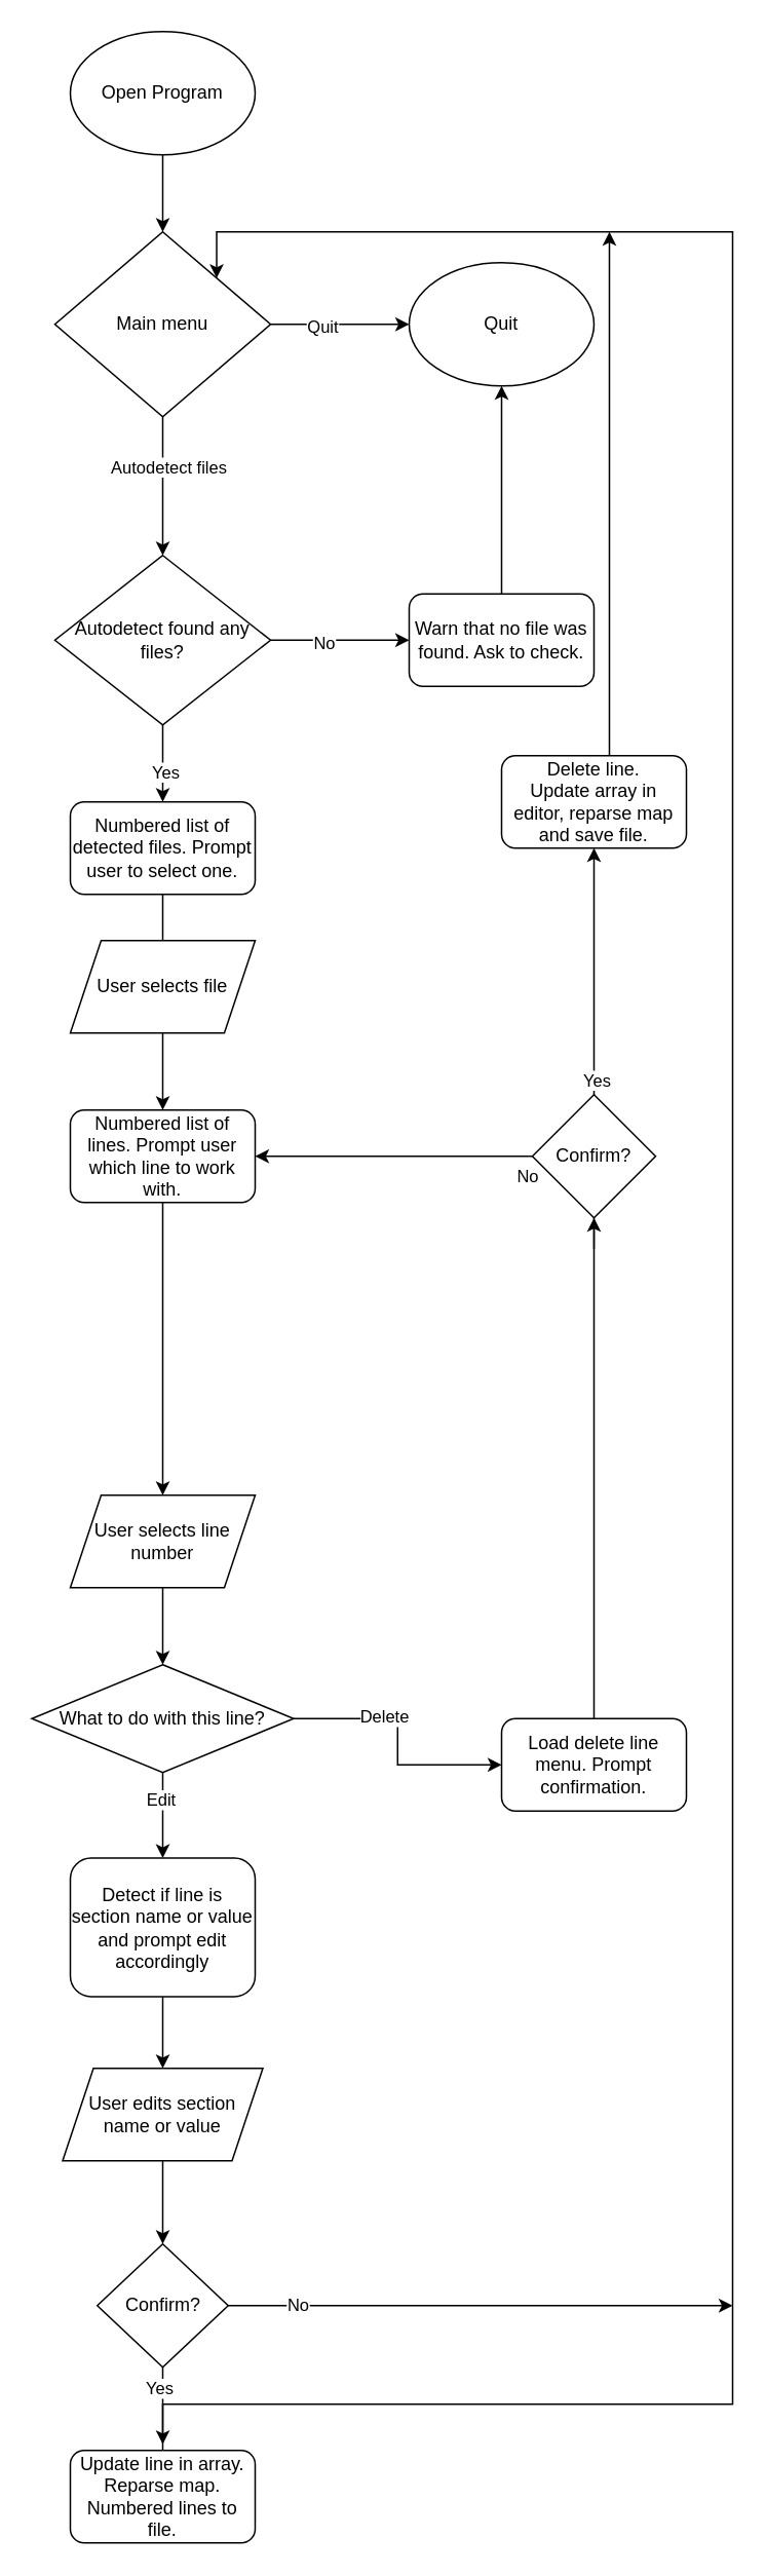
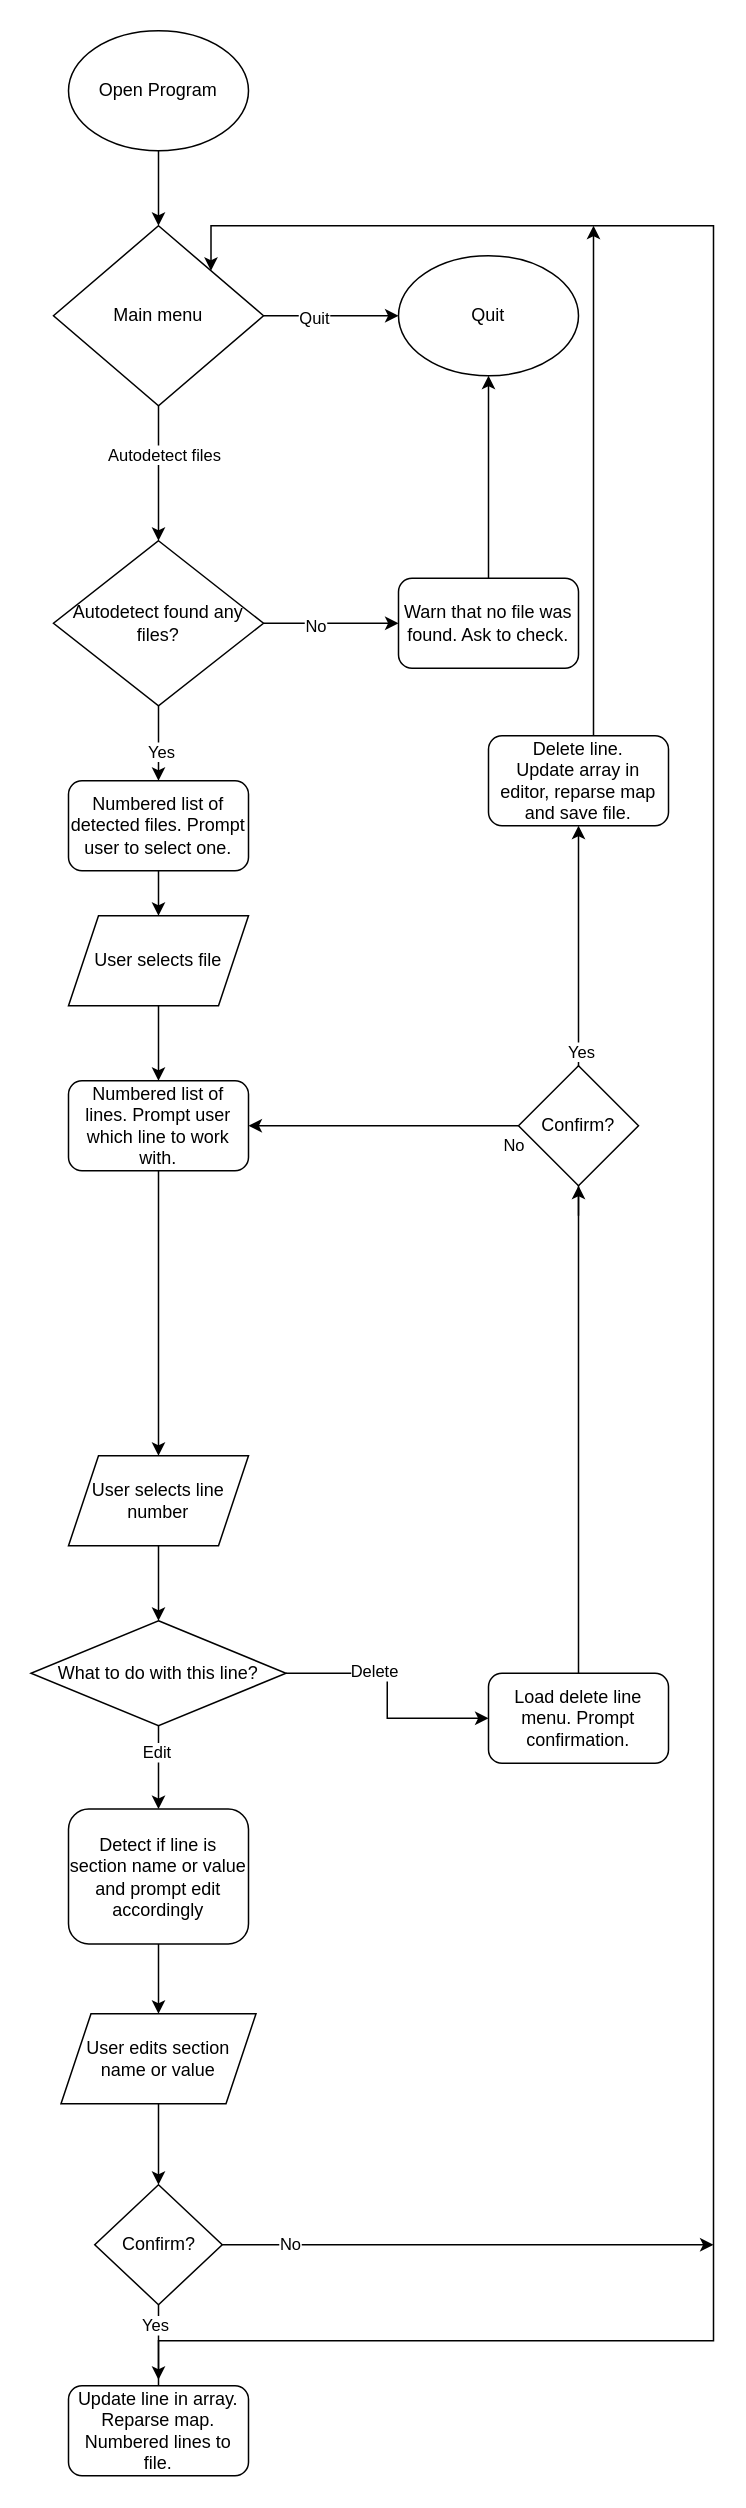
- <mxCell id="17" style="edgeStyle=orthogonalEdgeStyle;rounded=0;orthogonalLoop=1;jettySize=auto;html=1;endArrow=none;" parent="1" source="18" target="20" edge="1"><mxGeometry relative="1" as="geometry" /></mxCell>
+ <mxCell id="17" style="edgeStyle=orthogonalEdgeStyle;rounded=0;orthogonalLoop=1;jettySize=auto;html=1;" parent="1" source="18" target="20" edge="1"><mxGeometry relative="1" as="geometry" /></mxCell>
